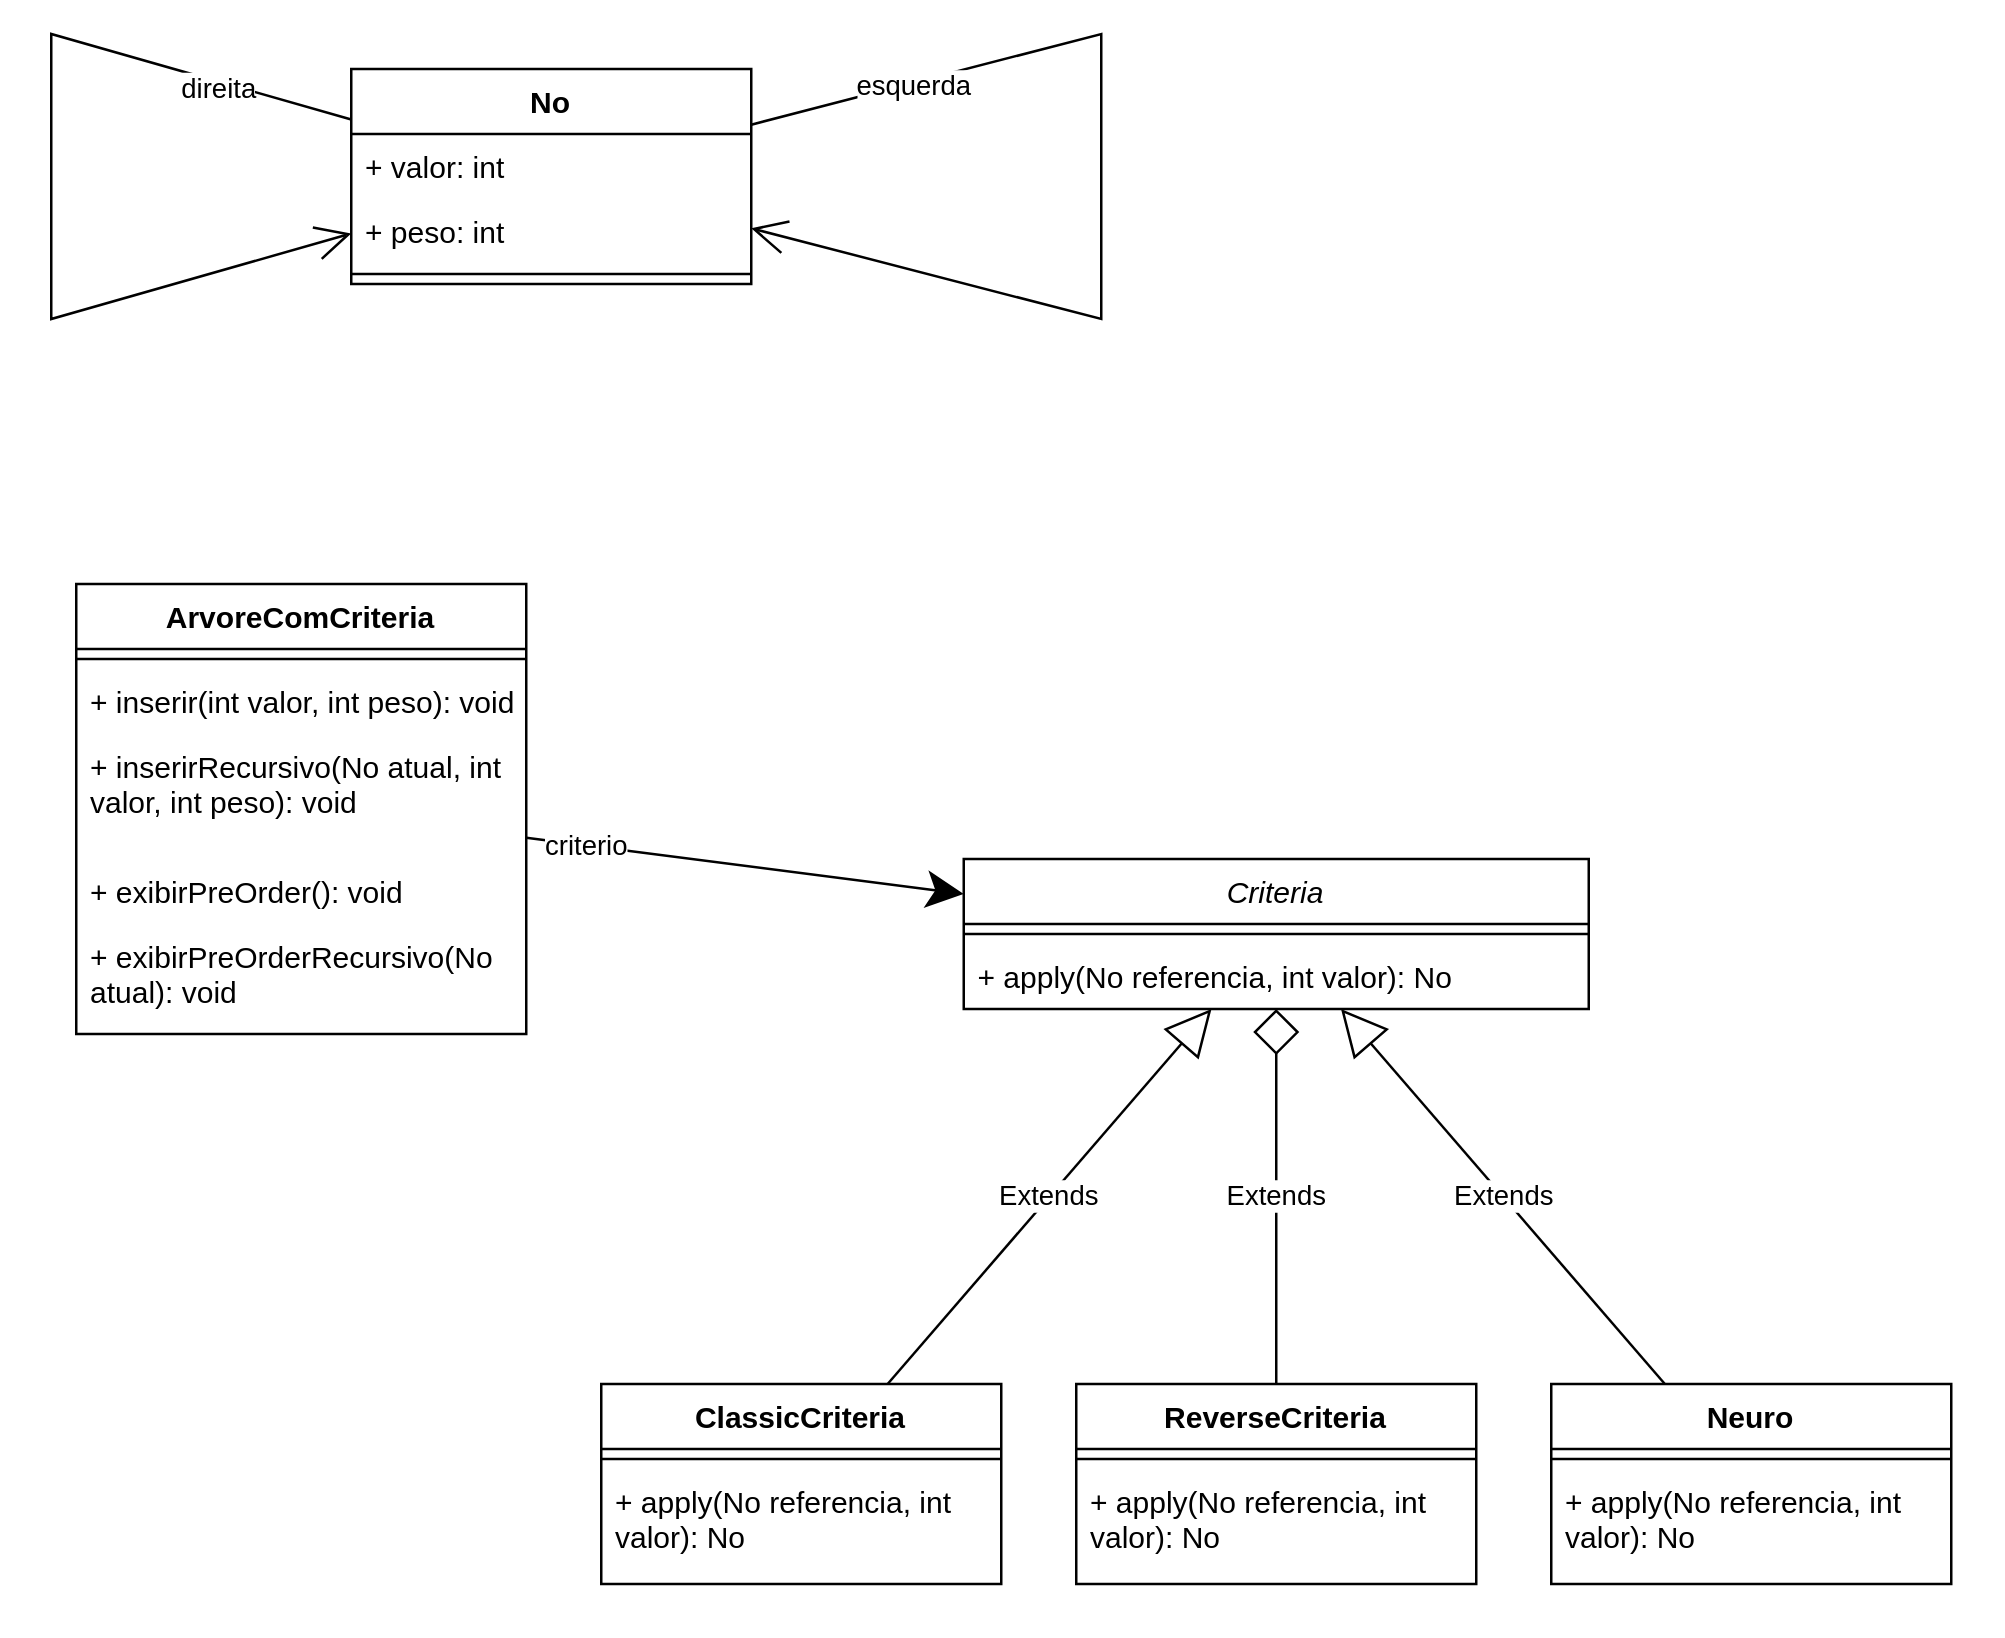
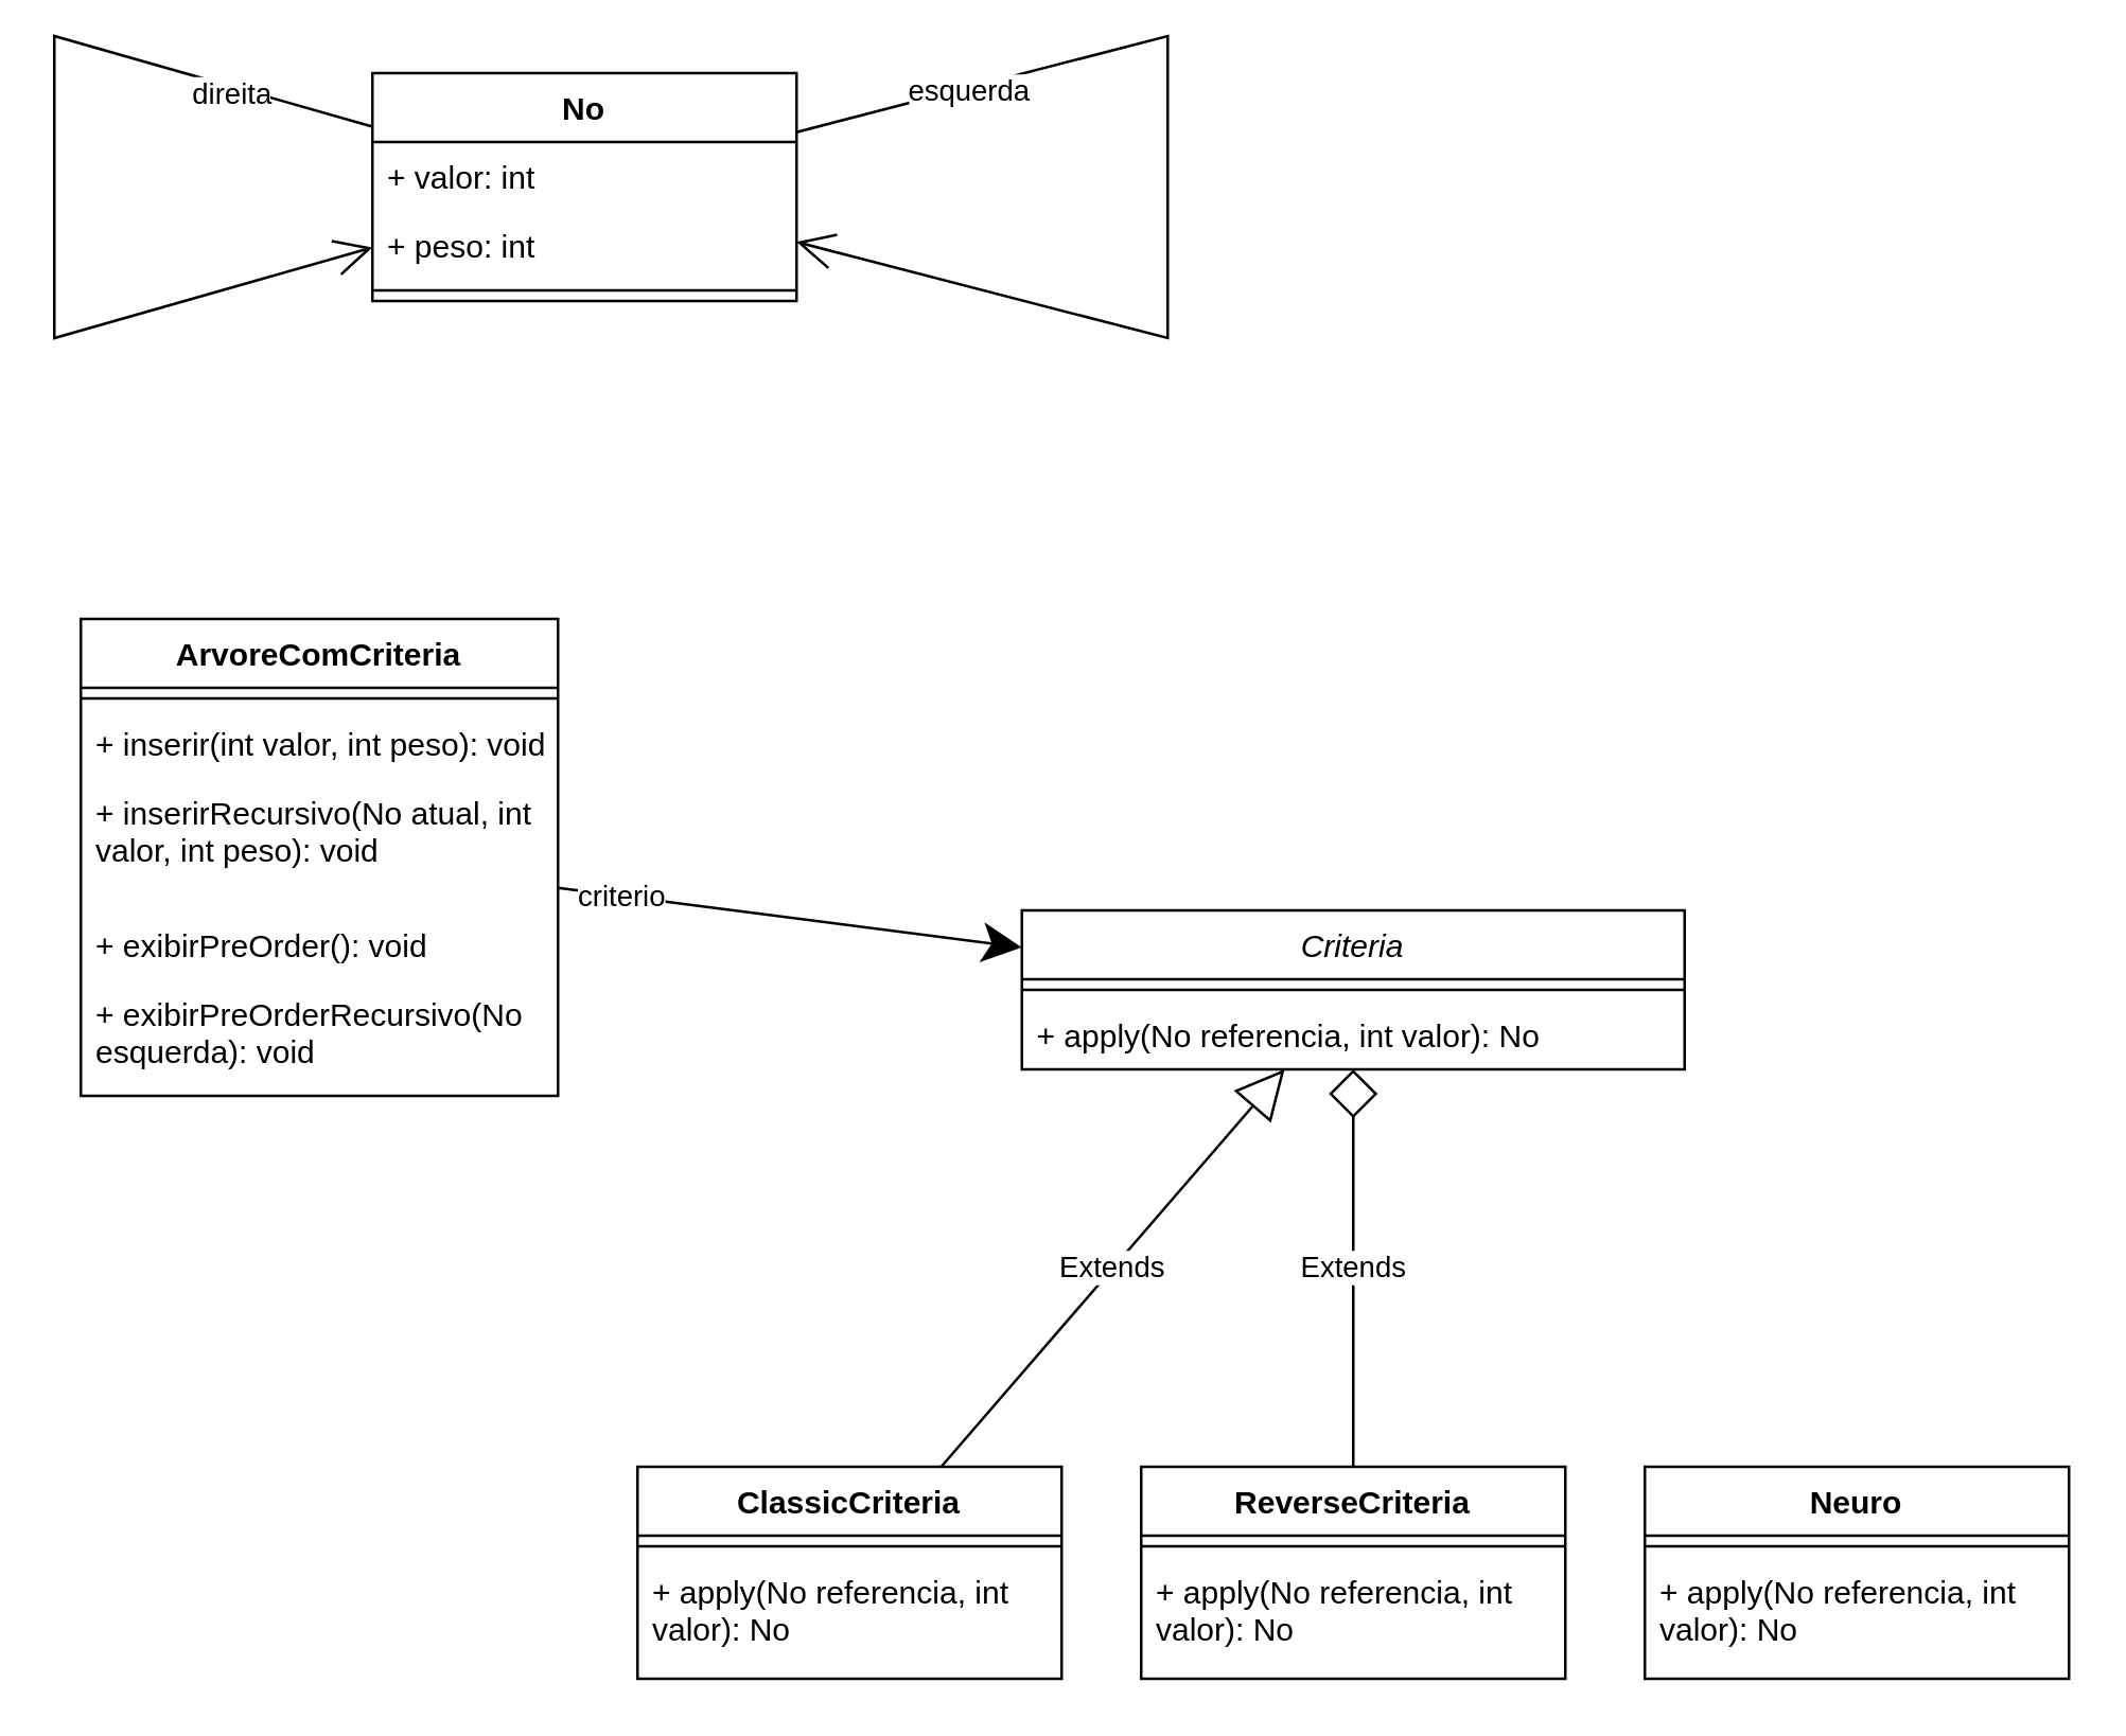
- <mxCell id="30" value="+&amp;nbsp;exibirPreOrderRecursivo(No atual): void" style="text;strokeColor=none;fillColor=none;align=left;verticalAlign=top;spacingLeft=4;spacingRight=4;overflow=hidden;rotatable=0;points=[[0,0.5],[1,0.5]];portConstraint=eastwest;whiteSpace=wrap;html=1;" parent="25" vertex="1"><mxGeometry y="136" width="180" height="44" as="geometry" /></mxCell>
+ <mxCell id="30" value="+&amp;nbsp;exibirPreOrderRecursivo(No esquerda): void" style="text;strokeColor=none;fillColor=none;align=left;verticalAlign=top;spacingLeft=4;spacingRight=4;overflow=hidden;rotatable=0;points=[[0,0.5],[1,0.5]];portConstraint=eastwest;whiteSpace=wrap;html=1;" parent="25" vertex="1"><mxGeometry y="136" width="180" height="44" as="geometry" /></mxCell>
- <mxCell id="14" value="Extends" style="endArrow=block;endSize=16;endFill=0;html=1;rounded=0;" parent="1" source="5" target="2" edge="1"><mxGeometry width="160" relative="1" as="geometry"><mxPoint x="410" y="506" as="sourcePoint" /><mxPoint x="570" y="506" as="targetPoint" /></mxGeometry></mxCell>
